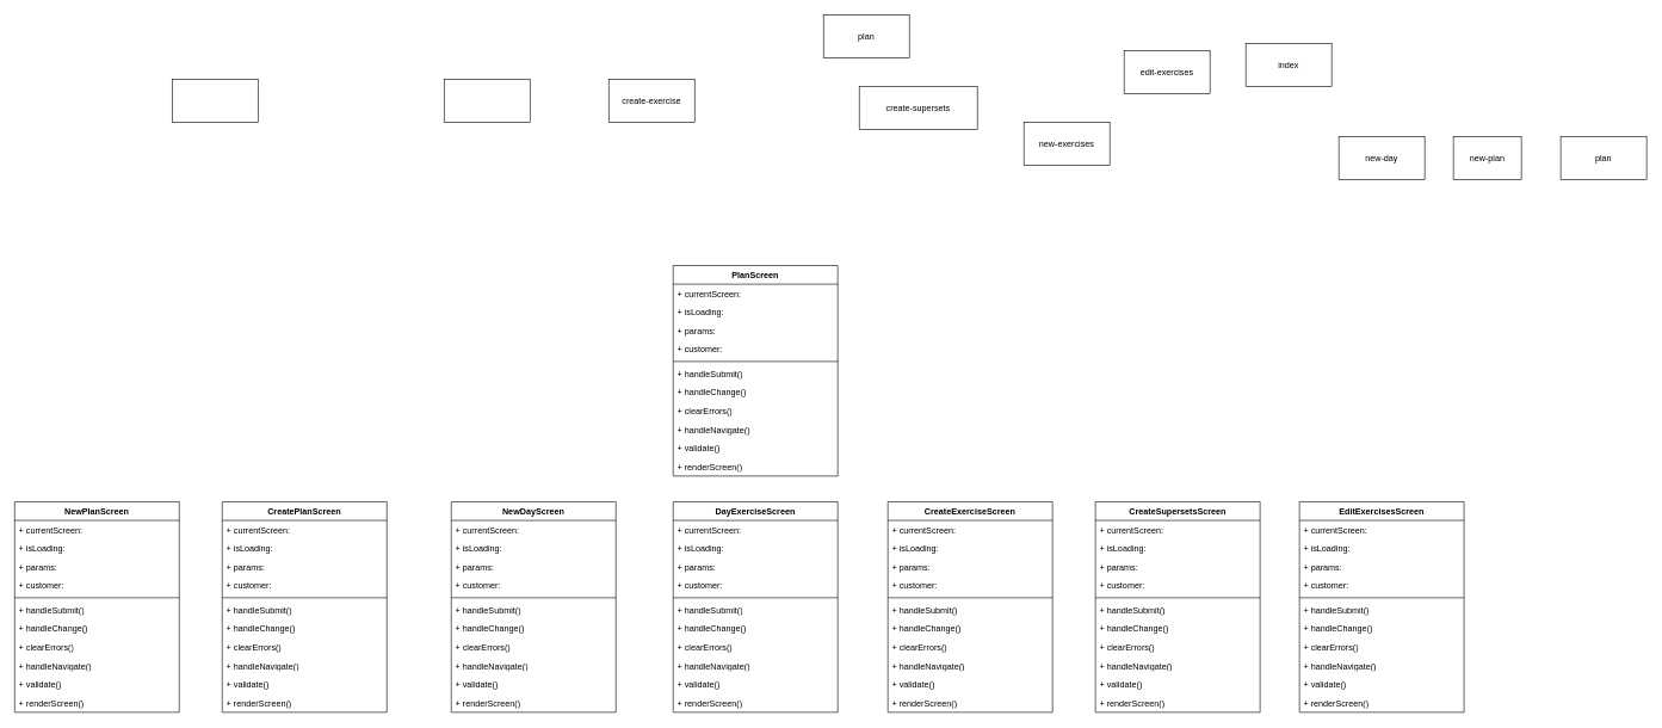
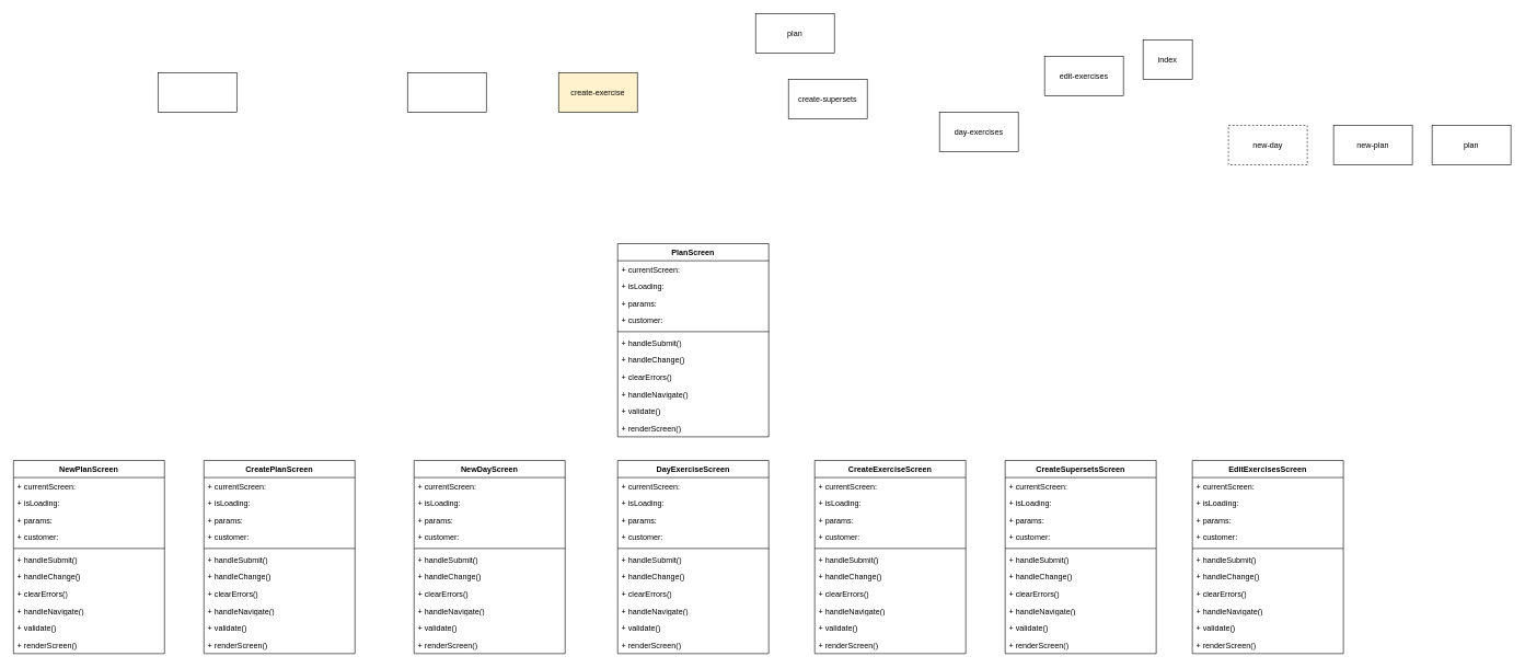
- <mxCell id="9" value="index" style="rounded=0;whiteSpace=wrap;html=1;" parent="1" vertex="1"><mxGeometry x="1740" y="60" width="120" height="60" as="geometry" /></mxCell>
+ <mxCell id="9" value="index" style="rounded=0;whiteSpace=wrap;html=1;" parent="1" vertex="1"><mxGeometry x="1740" y="60" width="75" height="60" as="geometry" /></mxCell>
- <mxCell id="8" value="edit-exercises" style="rounded=0;whiteSpace=wrap;html=1;" parent="1" vertex="1"><mxGeometry x="1570" y="70" width="120" height="60" as="geometry" /></mxCell>
+ <mxCell id="8" value="edit-exercises" style="rounded=0;whiteSpace=wrap;html=1;" parent="1" vertex="1"><mxGeometry x="1590" y="85" width="120" height="60" as="geometry" /></mxCell>
- <mxCell id="5" value="create-exercise" style="rounded=0;whiteSpace=wrap;html=1;" parent="1" vertex="1"><mxGeometry x="850" y="110" width="120" height="60" as="geometry" /></mxCell>
+ <mxCell id="5" value="create-exercise" style="rounded=0;whiteSpace=wrap;html=1;fillColor=#fff2cc;" parent="1" vertex="1"><mxGeometry x="850" y="110" width="120" height="60" as="geometry" /></mxCell>
- <mxCell id="6" value="create-supersets" style="rounded=0;whiteSpace=wrap;html=1;" parent="1" vertex="1"><mxGeometry x="1200" y="120" width="165" height="60" as="geometry" /></mxCell>
+ <mxCell id="6" value="create-supersets" style="rounded=0;whiteSpace=wrap;html=1;" parent="1" vertex="1"><mxGeometry x="1200" y="120" width="120" height="60" as="geometry" /></mxCell>
- <mxCell id="7" value="new-exercises" style="rounded=0;whiteSpace=wrap;html=1;" parent="1" vertex="1"><mxGeometry x="1430" y="170" width="120" height="60" as="geometry" /></mxCell>
+ <mxCell id="7" value="day-exercises" style="rounded=0;whiteSpace=wrap;html=1;" parent="1" vertex="1"><mxGeometry x="1430" y="170" width="120" height="60" as="geometry" /></mxCell>
- <mxCell id="10" value="new-day" style="rounded=0;whiteSpace=wrap;html=1;" parent="1" vertex="1"><mxGeometry x="1870" y="190" width="120" height="60" as="geometry" /></mxCell>
+ <mxCell id="10" value="new-day" style="rounded=0;whiteSpace=wrap;html=1;dashed=1;" parent="1" vertex="1"><mxGeometry x="1870" y="190" width="120" height="60" as="geometry" /></mxCell>
- <mxCell id="11" value="new-plan" style="rounded=0;whiteSpace=wrap;html=1;" parent="1" vertex="1"><mxGeometry x="2030" y="190" width="95" height="60" as="geometry" /></mxCell>
+ <mxCell id="11" value="new-plan" style="rounded=0;whiteSpace=wrap;html=1;" parent="1" vertex="1"><mxGeometry x="2030" y="190" width="120" height="60" as="geometry" /></mxCell>
